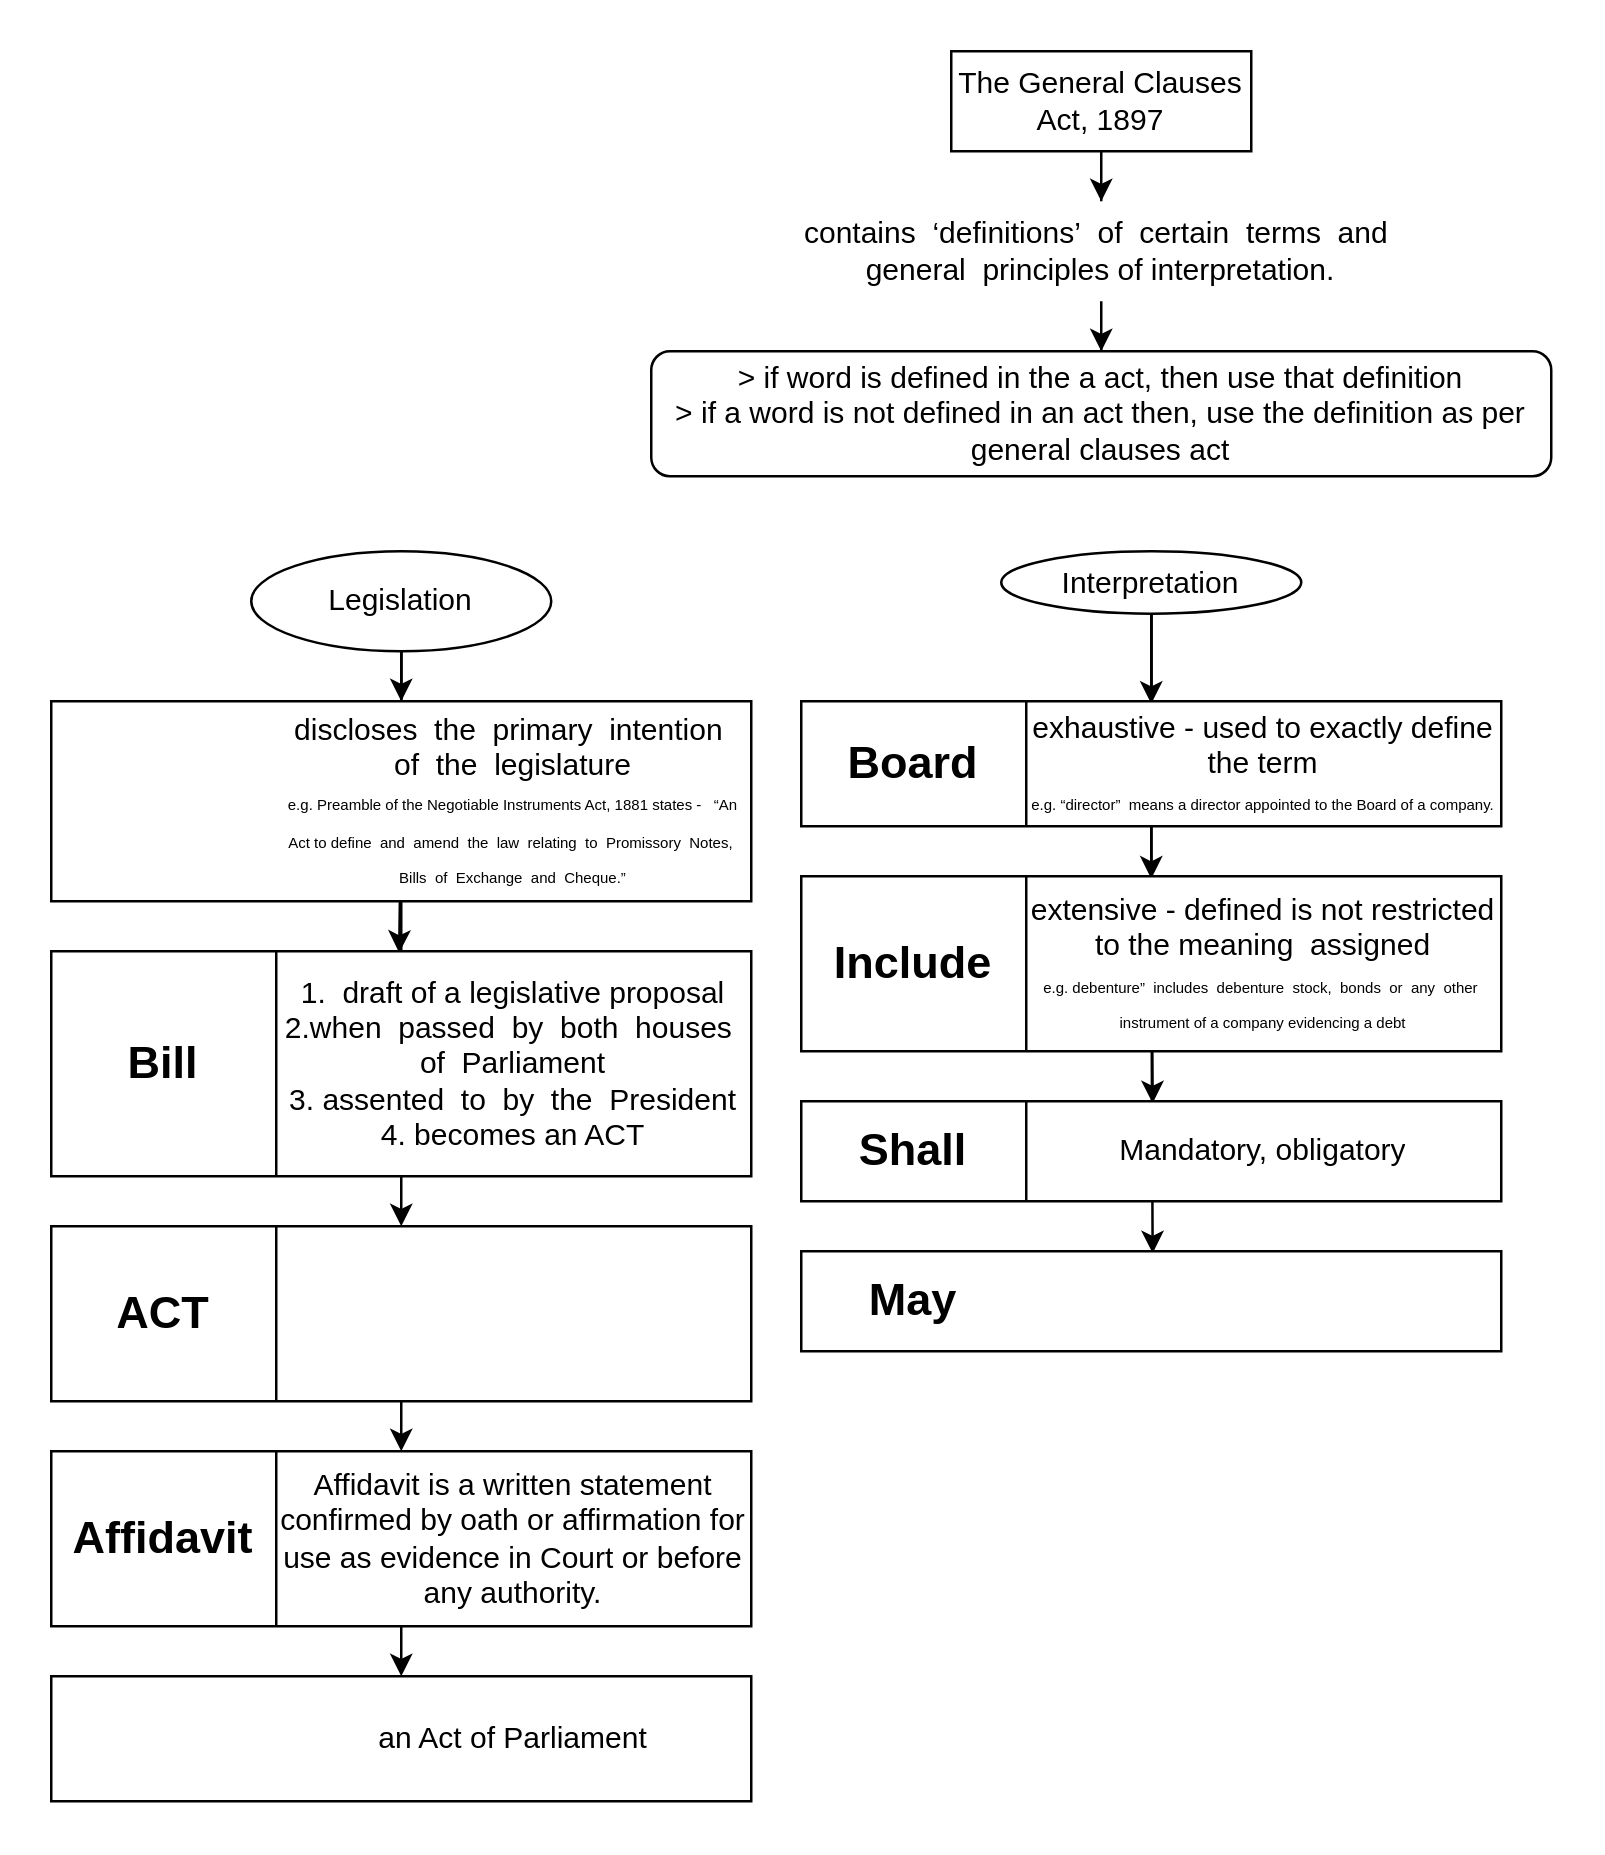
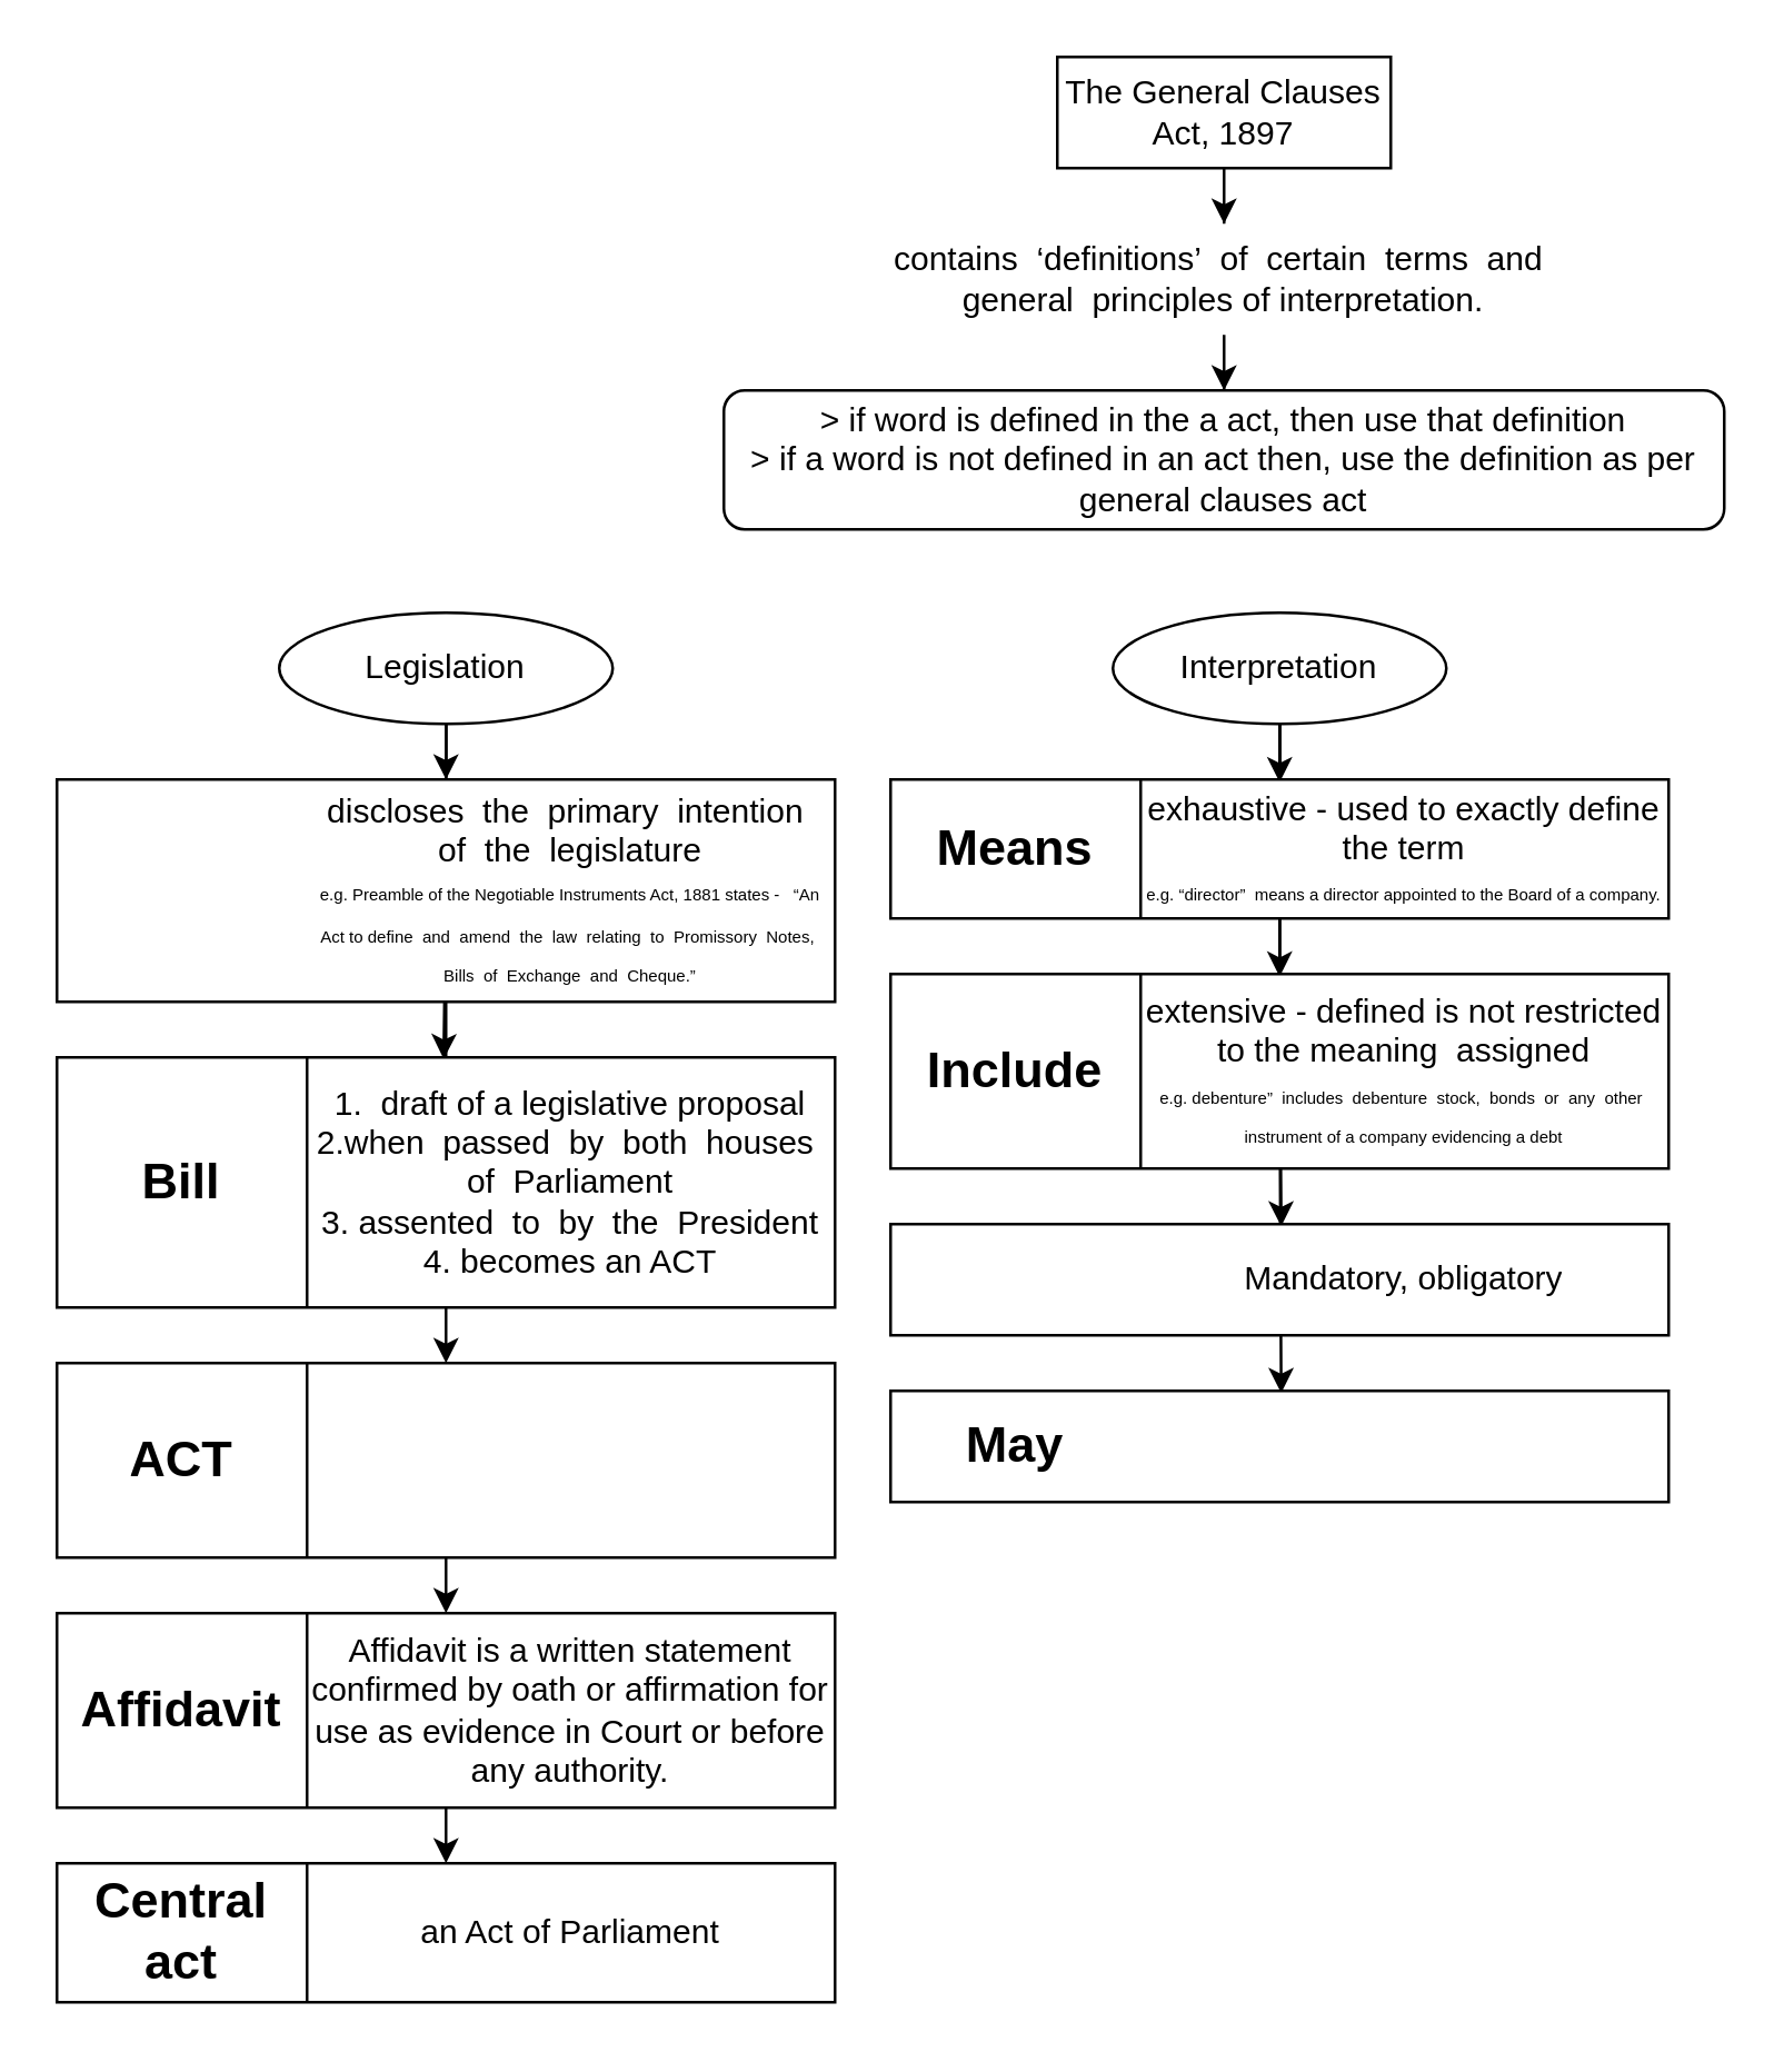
- <mxCell id="27" value="Interpretation" style="ellipse;whiteSpace=wrap;html=1;fontFamily=Helvetica;fontSize=12;fontColor=#000000;align=center;strokeColor=#000000;fillColor=#ffffff;" vertex="1" parent="1"><mxGeometry x="400" y="220" width="120" height="25" as="geometry" /></mxCell>
+ <mxCell id="27" value="Interpretation" style="ellipse;whiteSpace=wrap;html=1;fontFamily=Helvetica;fontSize=12;fontColor=#000000;align=center;strokeColor=#000000;fillColor=#ffffff;" vertex="1" parent="1"><mxGeometry x="400" y="220" width="120" height="40" as="geometry" /></mxCell>
- <mxCell id="30" value="&lt;b&gt;&lt;font style=&quot;font-size: 18px&quot;&gt;Board&lt;/font&gt;&lt;/b&gt;" style="shape=partialRectangle;html=1;whiteSpace=wrap;connectable=0;overflow=hidden;fillColor=none;top=0;left=0;bottom=0;right=0;" vertex="1" parent="29"><mxGeometry width="90" height="50" as="geometry" /></mxCell>
+ <mxCell id="30" value="&lt;b&gt;&lt;font style=&quot;font-size: 18px&quot;&gt;Means&lt;/font&gt;&lt;/b&gt;" style="shape=partialRectangle;html=1;whiteSpace=wrap;connectable=0;overflow=hidden;fillColor=none;top=0;left=0;bottom=0;right=0;" vertex="1" parent="29"><mxGeometry width="90" height="50" as="geometry" /></mxCell>
- <mxCell id="34" value="&lt;b&gt;&lt;font style=&quot;font-size: 18px&quot;&gt;Shall&lt;/font&gt;&lt;/b&gt;" style="shape=partialRectangle;html=1;whiteSpace=wrap;connectable=0;overflow=hidden;fillColor=none;top=0;left=0;bottom=0;right=0;" vertex="1" parent="33"><mxGeometry width="90" height="40" as="geometry" /></mxCell>
+ <mxCell id="50" value="&lt;b&gt;&lt;font style=&quot;font-size: 18px&quot;&gt;Central act&lt;br&gt;&lt;/font&gt;&lt;/b&gt;" style="shape=partialRectangle;html=1;whiteSpace=wrap;connectable=0;overflow=hidden;fillColor=none;top=0;left=0;bottom=0;right=0;" vertex="1" parent="49"><mxGeometry width="90" height="50" as="geometry" /></mxCell>
